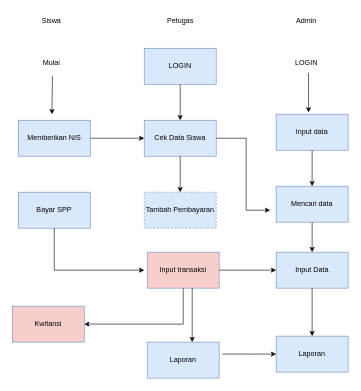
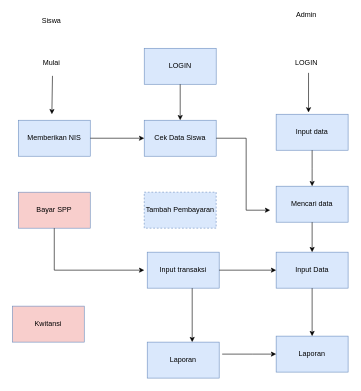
- <mxCell id="6" value="Petugas" style="text;html=1;align=center;verticalAlign=middle;resizable=0;points=[];autosize=1;strokeColor=none;fillColor=none;" vertex="1" parent="1"><mxGeometry x="265" y="20" width="70" height="30" as="geometry" /></mxCell>
- <mxCell id="15" value="Admin" style="text;html=1;align=center;verticalAlign=middle;resizable=0;points=[];autosize=1;strokeColor=none;fillColor=none;" vertex="1" parent="1"><mxGeometry x="480" y="20" width="60" height="30" as="geometry" /></mxCell>
+ <mxCell id="15" value="Admin" style="text;html=1;align=center;verticalAlign=middle;resizable=0;points=[];autosize=1;strokeColor=none;fillColor=none;" vertex="1" parent="1"><mxGeometry x="480" y="10" width="60" height="30" as="geometry" /></mxCell>
- <mxCell id="12" value="" style="endArrow=classic;html=1;rounded=0;exitX=0.5;exitY=1;exitDx=0;exitDy=0;entryX=0.5;entryY=0;entryDx=0;entryDy=0;" edge="1" parent="1" source="8" target="11"><mxGeometry width="50" height="50" relative="1" as="geometry"><mxPoint x="280" y="320" as="sourcePoint" /><mxPoint x="340" y="300" as="targetPoint" /></mxGeometry></mxCell>
- <mxCell id="13" value="Bayar SPP" style="rounded=0;whiteSpace=wrap;html=1;fillColor=#dae8fc;strokeColor=#6c8ebf;" vertex="1" parent="1"><mxGeometry x="30" y="320" width="120" height="60" as="geometry" /></mxCell>
+ <mxCell id="13" value="Bayar SPP" style="rounded=0;whiteSpace=wrap;html=1;fillColor=#f8cecc;strokeColor=#6c8ebf;" vertex="1" parent="1"><mxGeometry x="30" y="320" width="120" height="60" as="geometry" /></mxCell>
- <mxCell id="14" value="Input transaksi" style="rounded=0;whiteSpace=wrap;html=1;fillColor=#f8cecc;strokeColor=#6c8ebf;" vertex="1" parent="1"><mxGeometry x="245" y="420" width="120" height="60" as="geometry" /></mxCell>
+ <mxCell id="14" value="Input transaksi" style="rounded=0;whiteSpace=wrap;html=1;fillColor=#dae8fc;strokeColor=#6c8ebf;" vertex="1" parent="1"><mxGeometry x="245" y="420" width="120" height="60" as="geometry" /></mxCell>
- <mxCell id="19" value="" style="endArrow=classic;html=1;rounded=0;entryX=1;entryY=0.5;entryDx=0;entryDy=0;exitX=0.5;exitY=1;exitDx=0;exitDy=0;" edge="1" parent="1" source="14" target="18"><mxGeometry width="50" height="50" relative="1" as="geometry"><mxPoint x="230" y="470" as="sourcePoint" /><mxPoint x="170" y="450" as="targetPoint" /><Array as="points"><mxPoint x="305" y="540" /></Array></mxGeometry></mxCell>
